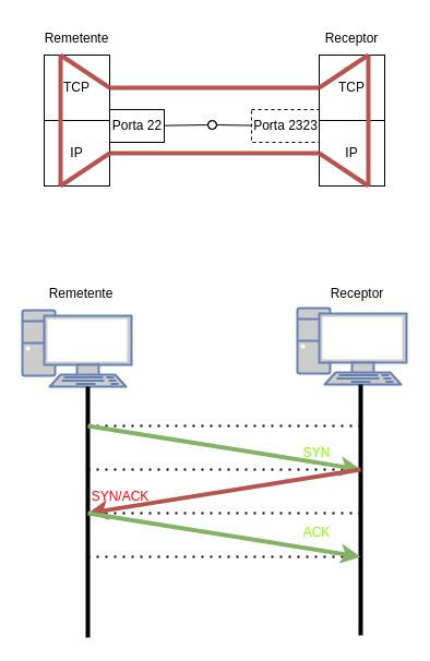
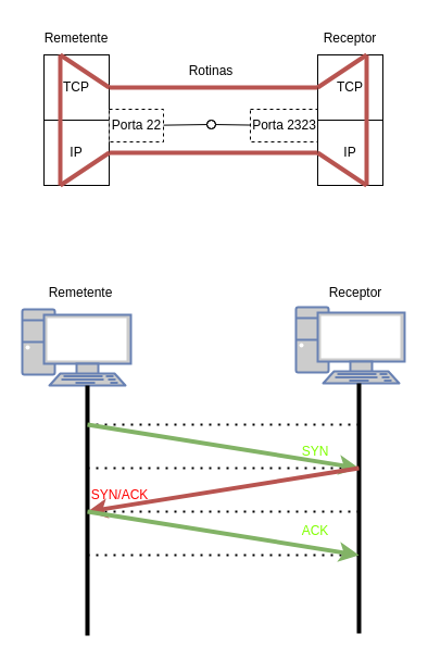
+ <mxCell id="22" value="&lt;div&gt;Rotinas&lt;/div&gt;" style="text;html=1;strokeColor=none;fillColor=none;align=center;verticalAlign=middle;whiteSpace=wrap;rounded=0;" vertex="1" parent="1"><mxGeometry x="164" y="50" width="60" height="30" as="geometry" /></mxCell>
- <mxCell id="4" value="Porta 22" style="html=1;rounded=0;" vertex="1" parent="1"><mxGeometry x="100" y="100" width="50" height="30" as="geometry" /></mxCell>
+ <mxCell id="4" value="Porta 22" style="html=1;rounded=0;dashed=1;" vertex="1" parent="1"><mxGeometry x="100" y="100" width="50" height="30" as="geometry" /></mxCell>
